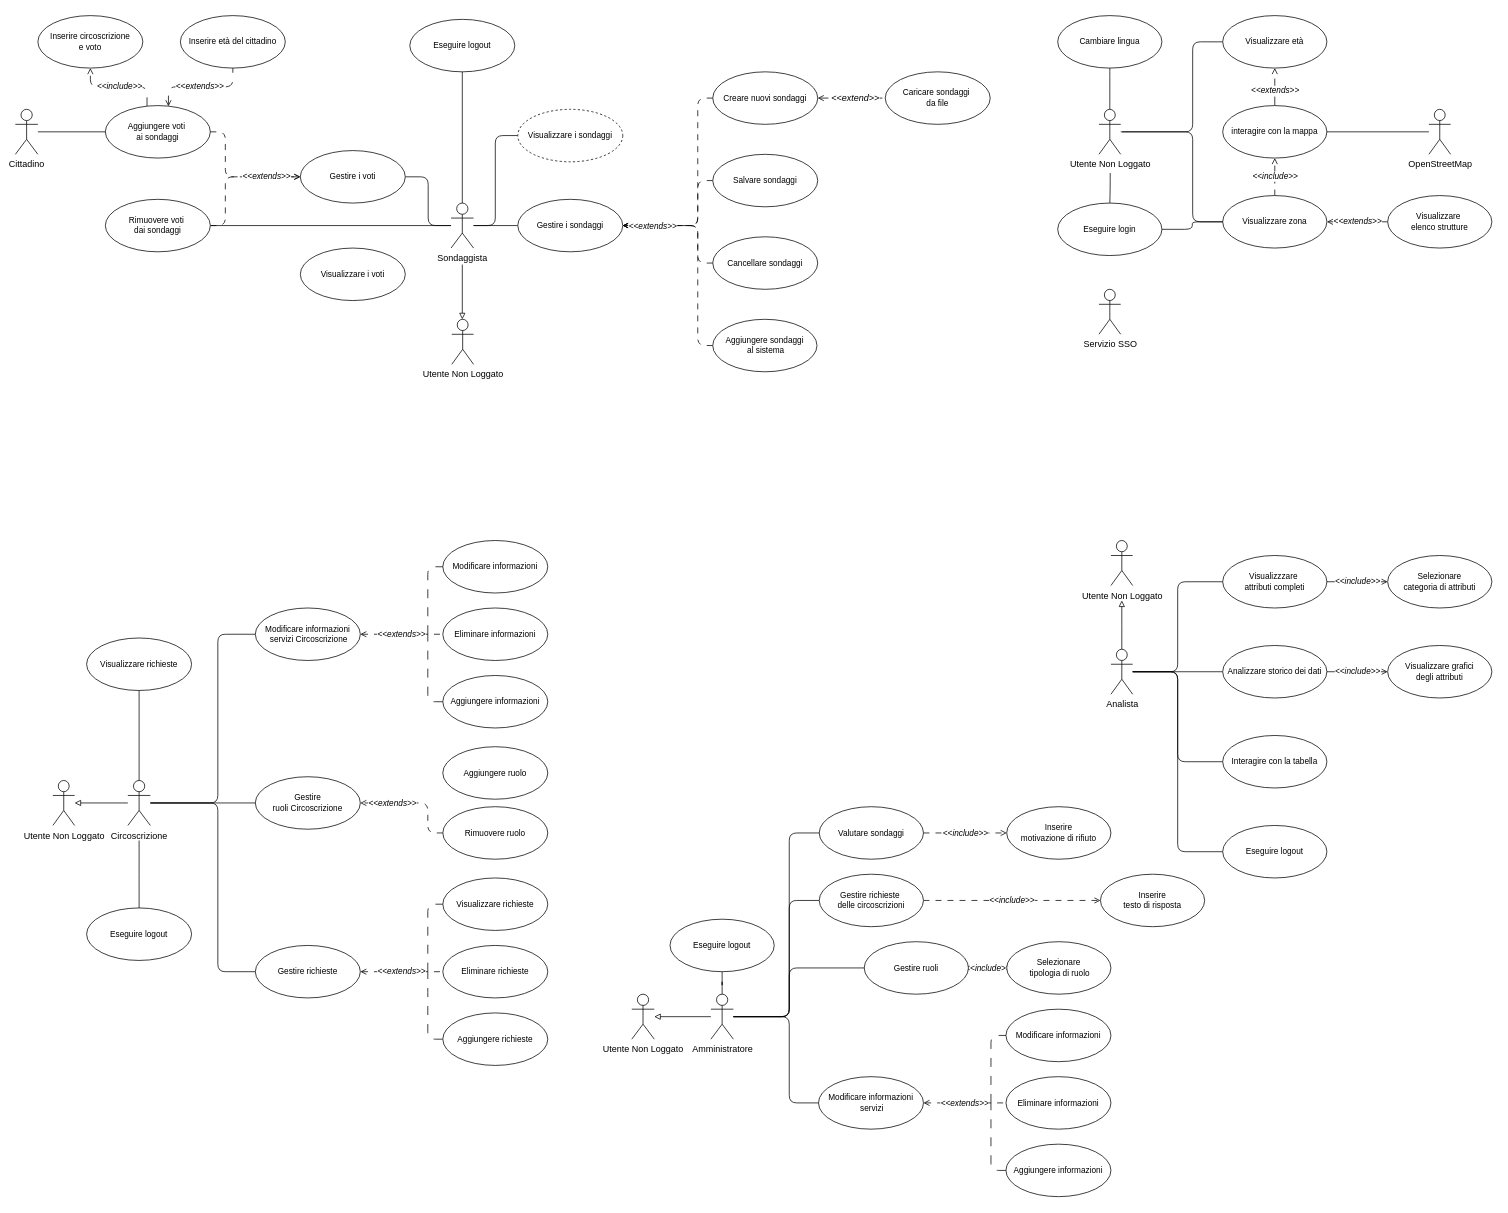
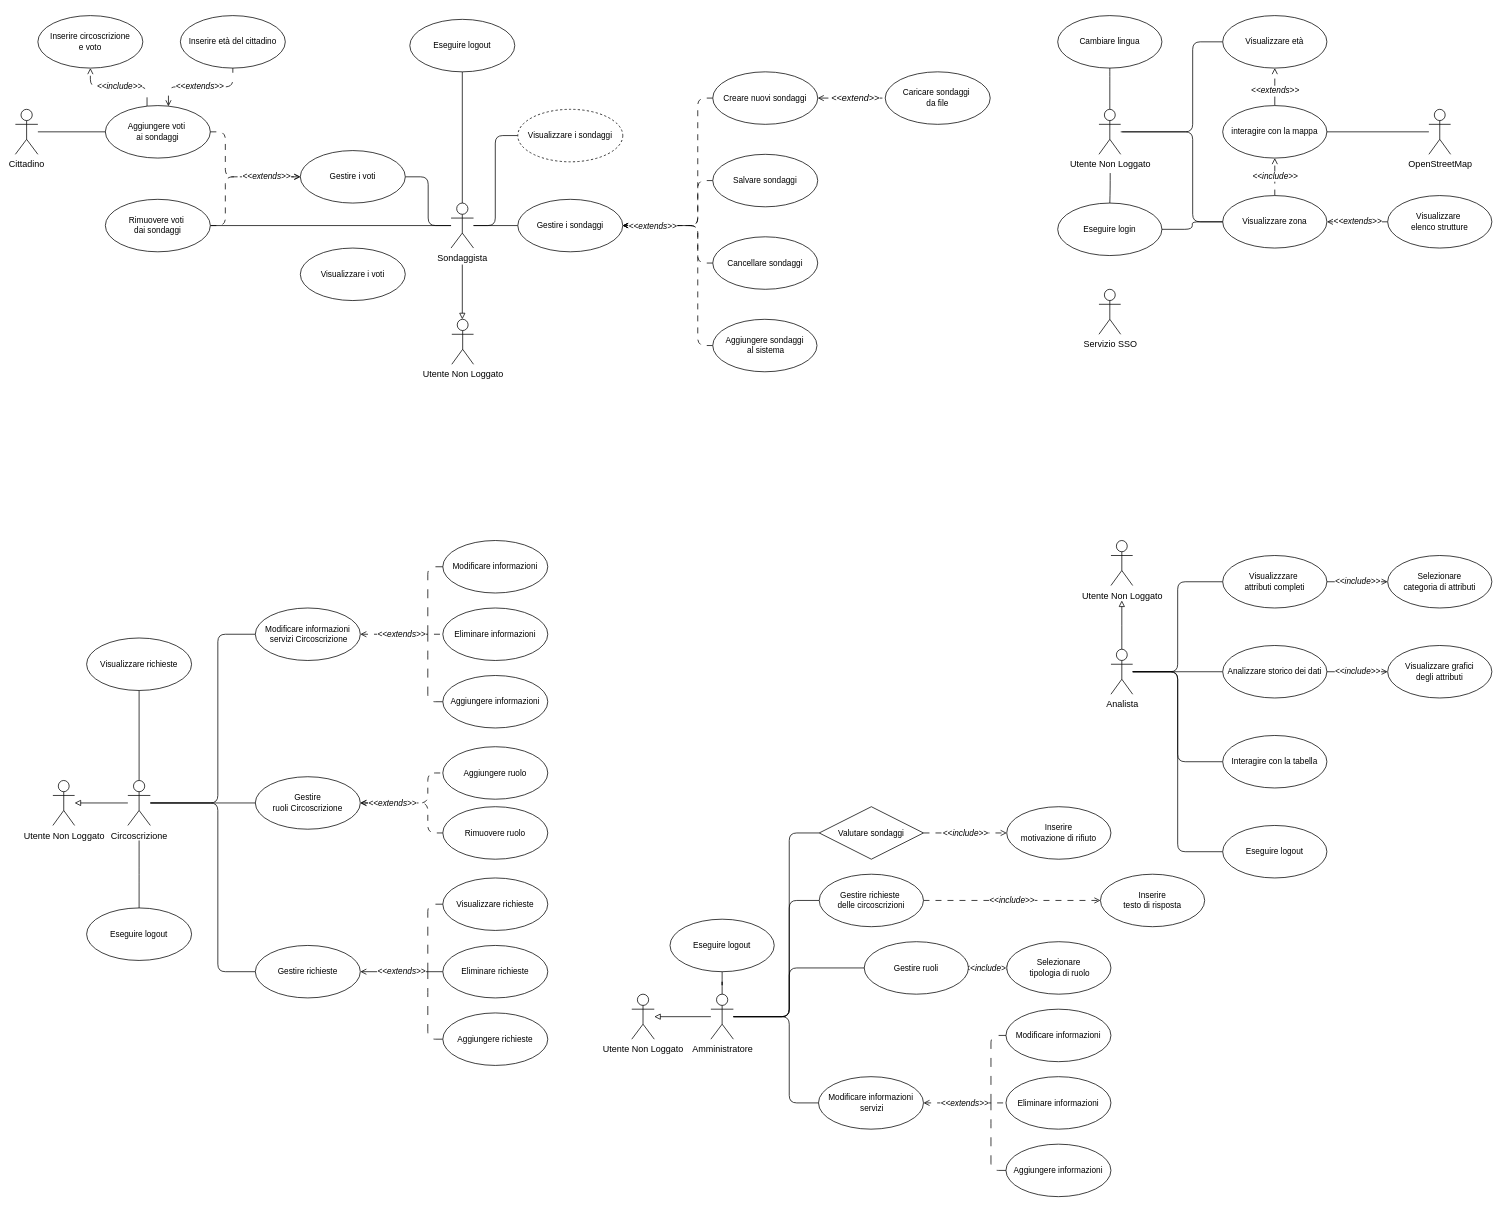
+ <mxCell id="78" style="edgeStyle=orthogonalEdgeStyle;rounded=1;orthogonalLoop=1;jettySize=auto;html=1;curved=0;dashed=1;dashPattern=8 8;endArrow=none;startFill=0;startArrow=open;" edge="1" parent="1" source="79" target="89"><mxGeometry relative="1" as="geometry"><Array as="points"><mxPoint x="570" y="1070" /><mxPoint x="570" y="1030" /></Array></mxGeometry></mxCell>
- <mxCell id="107" value="Valutare sondaggi" style="ellipse;whiteSpace=wrap;html=1;fontFamily=Helvetica;fontSize=11;fontColor=default;labelBackgroundColor=default;" vertex="1" parent="1"><mxGeometry x="1092" y="1075" width="139" height="70" as="geometry" /></mxCell>
+ <mxCell id="107" value="Valutare sondaggi" style="rhombus;whiteSpace=wrap;html=1;fontFamily=Helvetica;fontSize=11;fontColor=default;labelBackgroundColor=default;" vertex="1" parent="1"><mxGeometry x="1092" y="1075" width="139" height="70" as="geometry" /></mxCell>
- <mxCell id="90" value="&amp;lt;&amp;lt;extends&amp;gt;&amp;gt;" style="edgeStyle=orthogonalEdgeStyle;rounded=1;orthogonalLoop=1;jettySize=auto;html=1;entryX=0;entryY=0.5;entryDx=0;entryDy=0;curved=0;dashed=1;dashPattern=8 8;endArrow=none;endFill=0;fontStyle=2;startArrow=open;startFill=0;" edge="1" parent="1" source="91" target="93"><mxGeometry relative="1" as="geometry" /></mxCell>
+ <mxCell id="90" value="&amp;lt;&amp;lt;extends&amp;gt;&amp;gt;" style="edgeStyle=orthogonalEdgeStyle;rounded=1;orthogonalLoop=1;jettySize=auto;html=1;entryX=0;entryY=0.5;entryDx=0;entryDy=0;curved=0;dashed=0;dashPattern=8 8;endArrow=none;endFill=0;fontStyle=2;startArrow=open;startFill=0;" edge="1" parent="1" source="91" target="93"><mxGeometry relative="1" as="geometry" /></mxCell>
